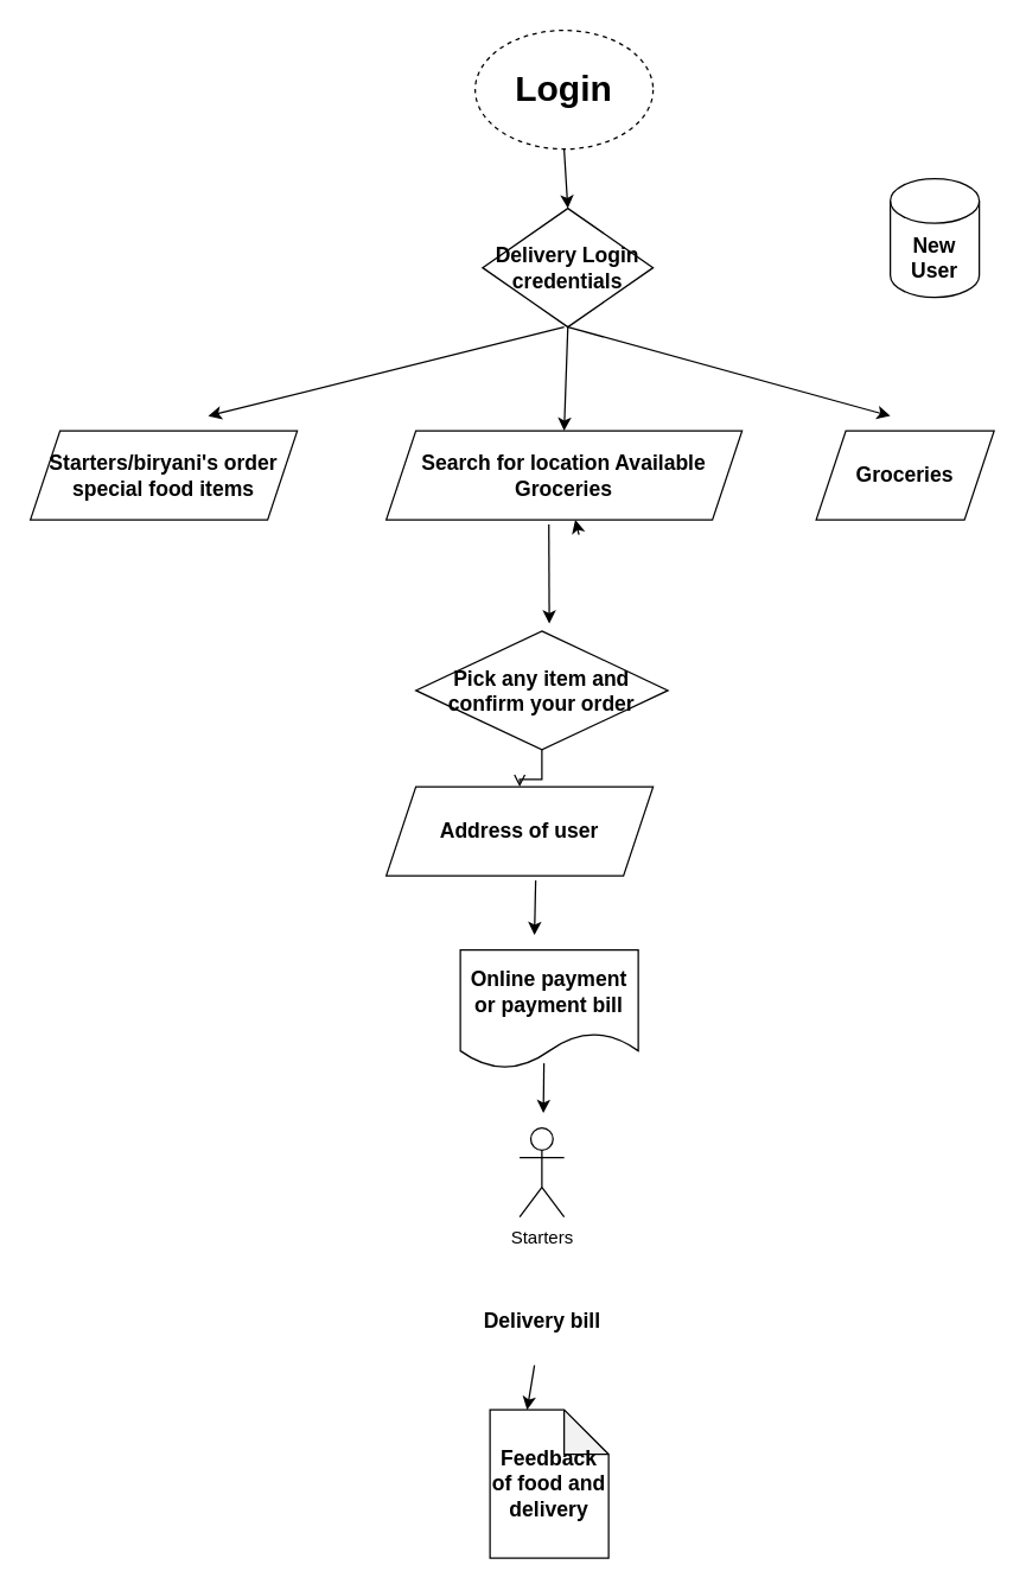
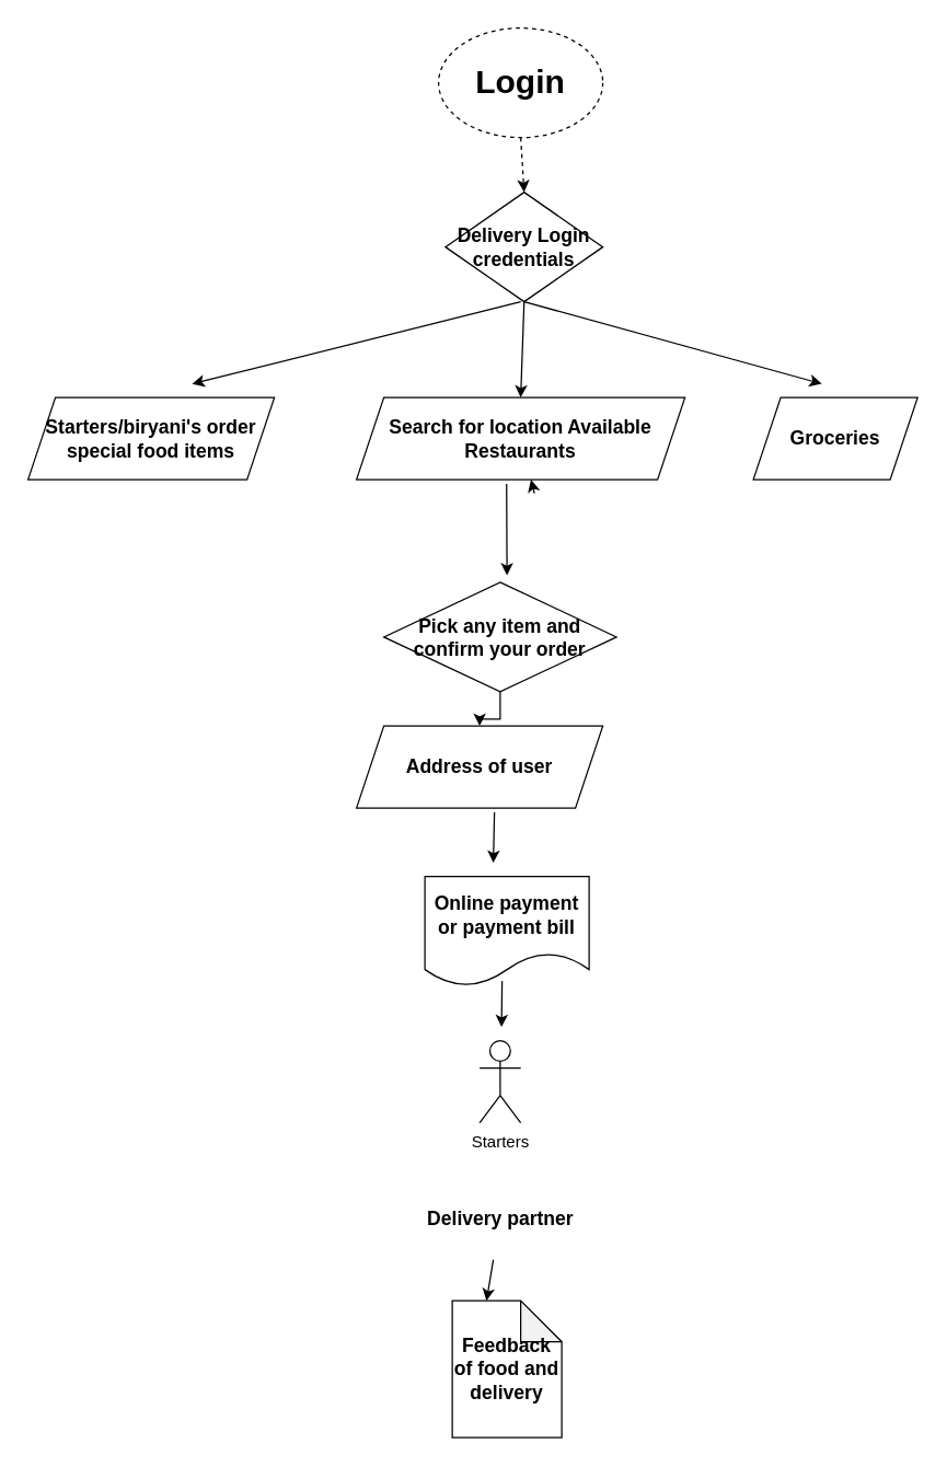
- <mxCell id="16" value="" style="endArrow=classic;html=1;rounded=0;entryX=0.5;entryY=0;entryDx=0;entryDy=0;exitX=0.5;exitY=1;exitDx=0;exitDy=0;" edge="1" parent="1" source="2" target="10"><mxGeometry width="50" height="50" relative="1" as="geometry"><mxPoint x="295" y="140" as="sourcePoint" /><mxPoint x="345" y="90" as="targetPoint" /></mxGeometry></mxCell>
+ <mxCell id="16" value="" style="endArrow=classic;html=1;rounded=0;entryX=0.5;entryY=0;entryDx=0;entryDy=0;exitX=0.5;exitY=1;exitDx=0;exitDy=0;dashed=1;" edge="1" parent="1" source="2" target="10"><mxGeometry width="50" height="50" relative="1" as="geometry"><mxPoint x="295" y="140" as="sourcePoint" /><mxPoint x="345" y="90" as="targetPoint" /></mxGeometry></mxCell>
- <mxCell id="12" value="&lt;h3&gt;New User&lt;/h3&gt;" style="shape=cylinder3;whiteSpace=wrap;html=1;boundedLbl=1;backgroundOutline=1;size=15;" vertex="1" parent="1"><mxGeometry x="600" y="120" width="60" height="80" as="geometry" /></mxCell>
- <mxCell id="15" value="&lt;h3&gt;Search for location Available Groceries&lt;/h3&gt;" style="shape=parallelogram;perimeter=parallelogramPerimeter;whiteSpace=wrap;html=1;fixedSize=1;" vertex="1" parent="1"><mxGeometry x="260" y="290" width="240" height="60" as="geometry" /></mxCell>
+ <mxCell id="15" value="&lt;h3&gt;Search for location Available Restaurants&lt;/h3&gt;" style="shape=parallelogram;perimeter=parallelogramPerimeter;whiteSpace=wrap;html=1;fixedSize=1;" vertex="1" parent="1"><mxGeometry x="260" y="290" width="240" height="60" as="geometry" /></mxCell>
- <mxCell id="5" value="" style="edgeStyle=orthogonalEdgeStyle;rounded=0;orthogonalLoop=1;jettySize=auto;html=1;endArrow=open;" edge="1" parent="1" source="6" target="21"><mxGeometry relative="1" as="geometry" /></mxCell>
+ <mxCell id="5" value="" style="edgeStyle=orthogonalEdgeStyle;rounded=0;orthogonalLoop=1;jettySize=auto;html=1;" edge="1" parent="1" source="6" target="21"><mxGeometry relative="1" as="geometry" /></mxCell>
- <mxCell id="11" value="&lt;h3&gt;Delivery bill&lt;/h3&gt;" style="text;html=1;align=center;verticalAlign=middle;resizable=0;points=[];autosize=1;strokeColor=none;fillColor=none;" vertex="1" parent="1"><mxGeometry x="300" y="860" width="130" height="60" as="geometry" /></mxCell>
+ <mxCell id="11" value="&lt;h3&gt;Delivery partner&lt;/h3&gt;" style="text;html=1;align=center;verticalAlign=middle;resizable=0;points=[];autosize=1;strokeColor=none;fillColor=none;" vertex="1" parent="1"><mxGeometry x="300" y="860" width="130" height="60" as="geometry" /></mxCell>
